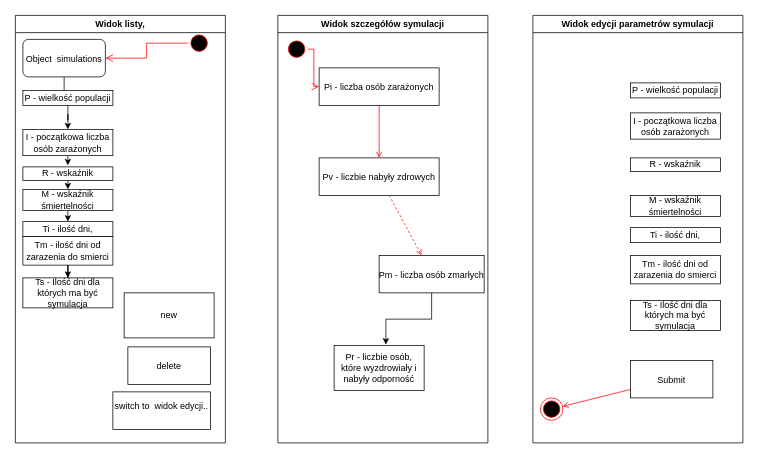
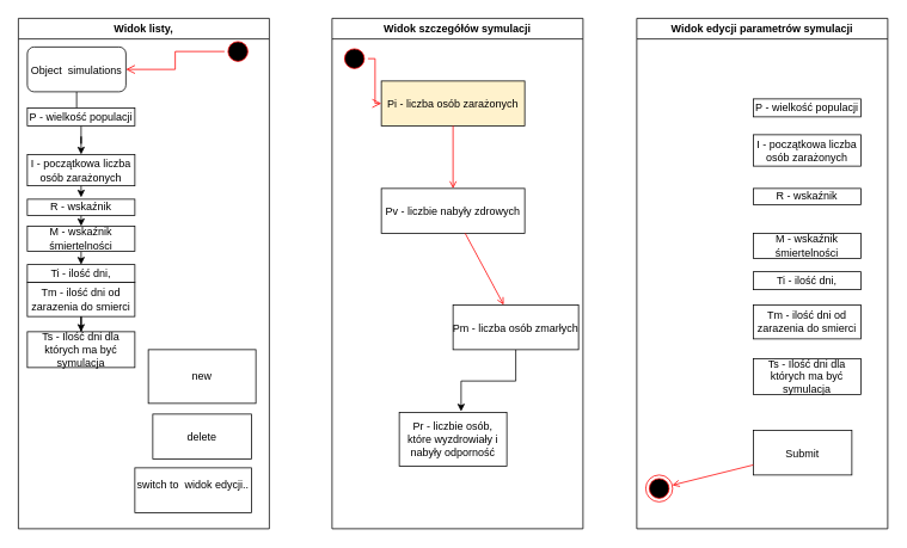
- <mxCell id="25" value="Pi - liczba osób zarażonych" style="" parent="22" vertex="1"><mxGeometry x="55" y="70" width="160" height="50" as="geometry" /></mxCell>
+ <mxCell id="25" value="Pi - liczba osób zarażonych" style="fillColor=#fff2cc;" parent="22" vertex="1"><mxGeometry x="55" y="70" width="160" height="50" as="geometry" /></mxCell>
- <mxCell id="30" value="" style="endArrow=open;strokeColor=#FF0000;endFill=1;rounded=0;dashed=1;" parent="22" source="26" target="29" edge="1"><mxGeometry relative="1" as="geometry" /></mxCell>
+ <mxCell id="30" value="" style="endArrow=open;strokeColor=#FF0000;endFill=1;rounded=0" parent="22" source="26" target="29" edge="1"><mxGeometry relative="1" as="geometry" /></mxCell>
